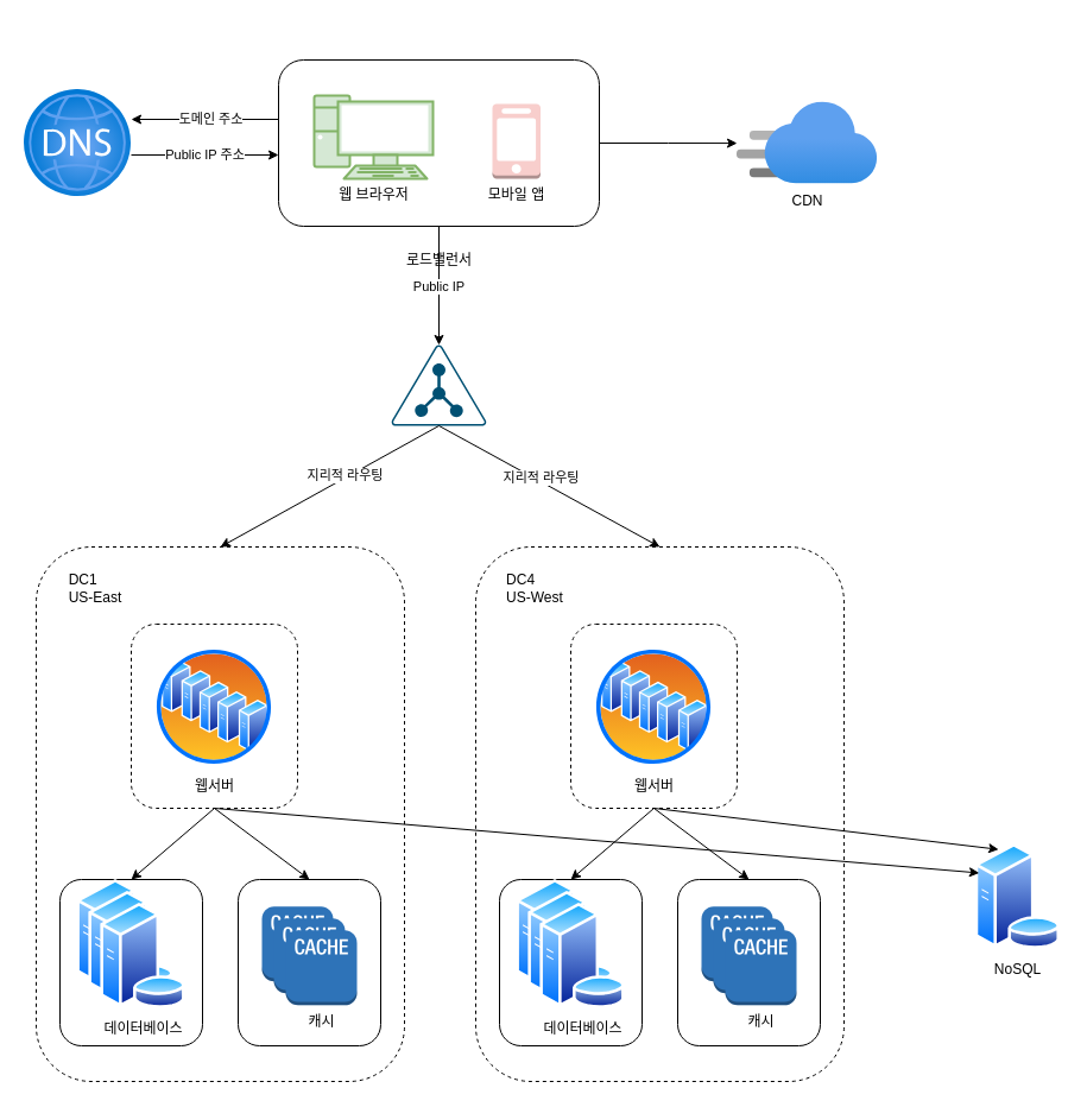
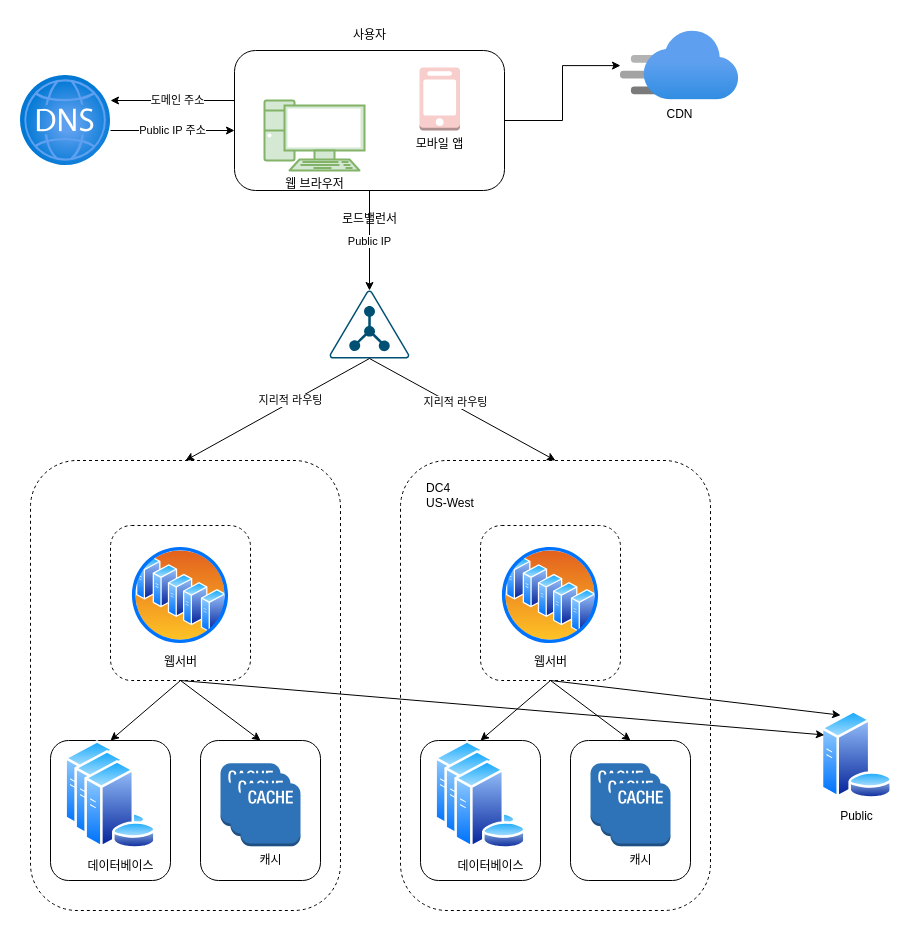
+ <mxCell id="14" value="사용자" style="text;html=1;align=center;verticalAlign=middle;resizable=0;points=[];autosize=1;strokeColor=none;fillColor=none;" parent="1" vertex="1"><mxGeometry x="339" y="20" width="60" height="30" as="geometry" /></mxCell>
- <mxCell id="8" value="&lt;font&gt;웹 브라우저&lt;/font&gt;" style="verticalAlign=top;verticalLabelPosition=bottom;labelPosition=center;align=center;html=1;outlineConnect=0;gradientDirection=north;strokeWidth=1;shape=mxgraph.networks.pc;fillColor=#d5e8d4;strokeColor=#82b366;" parent="1" vertex="1"><mxGeometry x="264" y="80" width="100" height="70" as="geometry" /></mxCell>
+ <mxCell id="8" value="&lt;font&gt;웹 브라우저&lt;/font&gt;" style="verticalAlign=top;verticalLabelPosition=bottom;labelPosition=center;align=center;html=1;outlineConnect=0;gradientDirection=north;strokeWidth=1;shape=mxgraph.networks.pc;fillColor=#d5e8d4;strokeColor=#82b366;" parent="1" vertex="1"><mxGeometry x="264" y="100" width="100" height="70" as="geometry" /></mxCell>
- <mxCell id="9" value="모바일 앱" style="outlineConnect=0;dashed=0;verticalLabelPosition=bottom;verticalAlign=top;align=center;html=1;shape=mxgraph.aws3.mobile_client;fillColor=#f8cecc;strokeColor=#b85450;" parent="1" vertex="1"><mxGeometry x="414" y="87" width="40.5" height="63" as="geometry" /></mxCell>
+ <mxCell id="9" value="모바일 앱" style="outlineConnect=0;dashed=0;verticalLabelPosition=bottom;verticalAlign=top;align=center;html=1;shape=mxgraph.aws3.mobile_client;fillColor=#f8cecc;strokeColor=#b85450;" parent="1" vertex="1"><mxGeometry x="419" y="67" width="40.5" height="63" as="geometry" /></mxCell>
- <mxCell id="15" value="CDN" style="image;aspect=fixed;html=1;points=[];align=center;fontSize=12;image=img/lib/azure2/app_services/CDN_Profiles.svg;" parent="1" vertex="1"><mxGeometry x="620" y="85.25" width="118.15" height="69.5" as="geometry" /></mxCell>
+ <mxCell id="15" value="CDN" style="image;aspect=fixed;html=1;points=[];align=center;fontSize=12;image=img/lib/azure2/app_services/CDN_Profiles.svg;" parent="1" vertex="1"><mxGeometry x="620" y="30.25" width="118.15" height="69.5" as="geometry" /></mxCell>
- <mxCell id="41" value="&lt;div style=&quot;text-align: left;&quot;&gt;&lt;span style=&quot;background-color: transparent; color: light-dark(rgb(0, 0, 0), rgb(255, 255, 255));&quot;&gt;DC1&lt;/span&gt;&lt;/div&gt;&lt;div&gt;US-East&lt;/div&gt;" style="text;html=1;align=center;verticalAlign=middle;whiteSpace=wrap;rounded=0;" parent="1" vertex="1"><mxGeometry x="50" y="480" width="60" height="30" as="geometry" /></mxCell>
- <mxCell id="16" value="NoSQL" style="image;aspect=fixed;perimeter=ellipsePerimeter;html=1;align=center;shadow=0;dashed=0;spacingTop=3;image=img/lib/active_directory/database_server.svg;" parent="1" vertex="1"><mxGeometry x="820" y="710" width="72.7" height="88.66" as="geometry" /></mxCell>
+ <mxCell id="16" value="Public" style="image;aspect=fixed;perimeter=ellipsePerimeter;html=1;align=center;shadow=0;dashed=0;spacingTop=3;image=img/lib/active_directory/database_server.svg;" parent="1" vertex="1"><mxGeometry x="820" y="710" width="72.7" height="88.66" as="geometry" /></mxCell>
